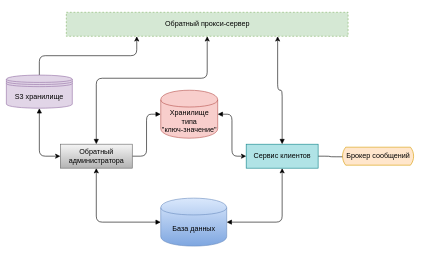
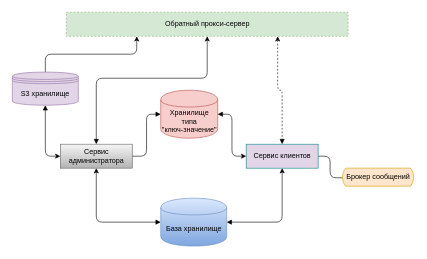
- <mxCell id="12" style="edgeStyle=orthogonalEdgeStyle;rounded=1;orthogonalLoop=1;jettySize=auto;html=1;exitX=0.75;exitY=1;exitDx=0;exitDy=0;entryX=0.5;entryY=0;entryDx=0;entryDy=0;startArrow=classic;startFill=1;endArrow=block;endFill=1;strokeColor=default;" parent="1" source="13" target="5" edge="1"><mxGeometry relative="1" as="geometry" /></mxCell>
+ <mxCell id="12" style="edgeStyle=orthogonalEdgeStyle;rounded=1;orthogonalLoop=1;jettySize=auto;html=1;exitX=0.75;exitY=1;exitDx=0;exitDy=0;entryX=0.5;entryY=0;entryDx=0;entryDy=0;startArrow=classic;startFill=1;endArrow=block;endFill=1;strokeColor=default;dashed=1;" parent="1" source="13" target="5" edge="1"><mxGeometry relative="1" as="geometry" /></mxCell>
- <mxCell id="18" value="&lt;span style=&quot;font-size: 12px;&quot;&gt;S3 хранилище&lt;/span&gt;" style="shape=datastore;whiteSpace=wrap;html=1;strokeWidth=1;fontSize=11;fillColor=#e1d5e7;strokeColor=#9673a6;" vertex="1" parent="1"><mxGeometry x="10" y="124.75" width="110" height="55.25" as="geometry" /></mxCell>
+ <mxCell id="18" value="&lt;span style=&quot;font-size: 12px;&quot;&gt;S3 хранилище&lt;/span&gt;" style="shape=datastore;whiteSpace=wrap;html=1;strokeWidth=1;fontSize=11;fillColor=#e1d5e7;strokeColor=#9673a6;" vertex="1" parent="1"><mxGeometry x="20" y="119.75" width="110" height="55.25" as="geometry" /></mxCell>
- <mxCell id="9" value="Обратный &lt;br&gt;администратора" style="html=1;dashed=0;whitespace=wrap;fillColor=#f5f5f5;strokeColor=#666666;gradientColor=#b3b3b3;" parent="1" vertex="1"><mxGeometry x="100" y="240" width="120" height="40" as="geometry" /></mxCell>
+ <mxCell id="9" value="Сервис &lt;br&gt;администратора" style="html=1;dashed=0;whitespace=wrap;fillColor=#f5f5f5;strokeColor=#666666;gradientColor=#b3b3b3;" parent="1" vertex="1"><mxGeometry x="100" y="240" width="120" height="40" as="geometry" /></mxCell>
- <mxCell id="5" value="Сервис&amp;nbsp;клиентов" style="html=1;dashed=0;whitespace=wrap;fillColor=#b0e3e6;strokeColor=#0e8088;" parent="1" vertex="1"><mxGeometry x="410" y="240" width="120" height="40" as="geometry" /></mxCell>
+ <mxCell id="5" value="Сервис&amp;nbsp;клиентов" style="html=1;dashed=0;whitespace=wrap;fillColor=#e1d5e7;strokeColor=#0e8088;" parent="1" vertex="1"><mxGeometry x="410" y="240" width="120" height="40" as="geometry" /></mxCell>
- <mxCell id="16" value="Брокер сообщений" style="html=1;dashed=0;whitespace=wrap;shape=mxgraph.dfd.loop;fillColor=#ffe6cc;strokeColor=#d79b00;" parent="1" vertex="1"><mxGeometry x="570" y="245" width="120" height="30" as="geometry" /></mxCell>
+ <mxCell id="16" value="Брокер сообщений" style="html=1;dashed=0;whitespace=wrap;shape=mxgraph.dfd.loop;fillColor=#ffe6cc;strokeColor=#d79b00;" parent="1" vertex="1"><mxGeometry x="570" y="280" width="120" height="30" as="geometry" /></mxCell>
- <mxCell id="14" value="База данных" style="shape=cylinder;whiteSpace=wrap;html=1;boundedLbl=1;backgroundOutline=1;fillColor=#dae8fc;strokeColor=#6c8ebf;gradientColor=#7ea6e0;" parent="1" vertex="1"><mxGeometry x="267.5" y="330" width="110" height="80" as="geometry" /></mxCell>
+ <mxCell id="14" value="База хранилище" style="shape=cylinder;whiteSpace=wrap;html=1;boundedLbl=1;backgroundOutline=1;fillColor=#dae8fc;strokeColor=#6c8ebf;gradientColor=#7ea6e0;" parent="1" vertex="1"><mxGeometry x="267.5" y="330" width="110" height="80" as="geometry" /></mxCell>
